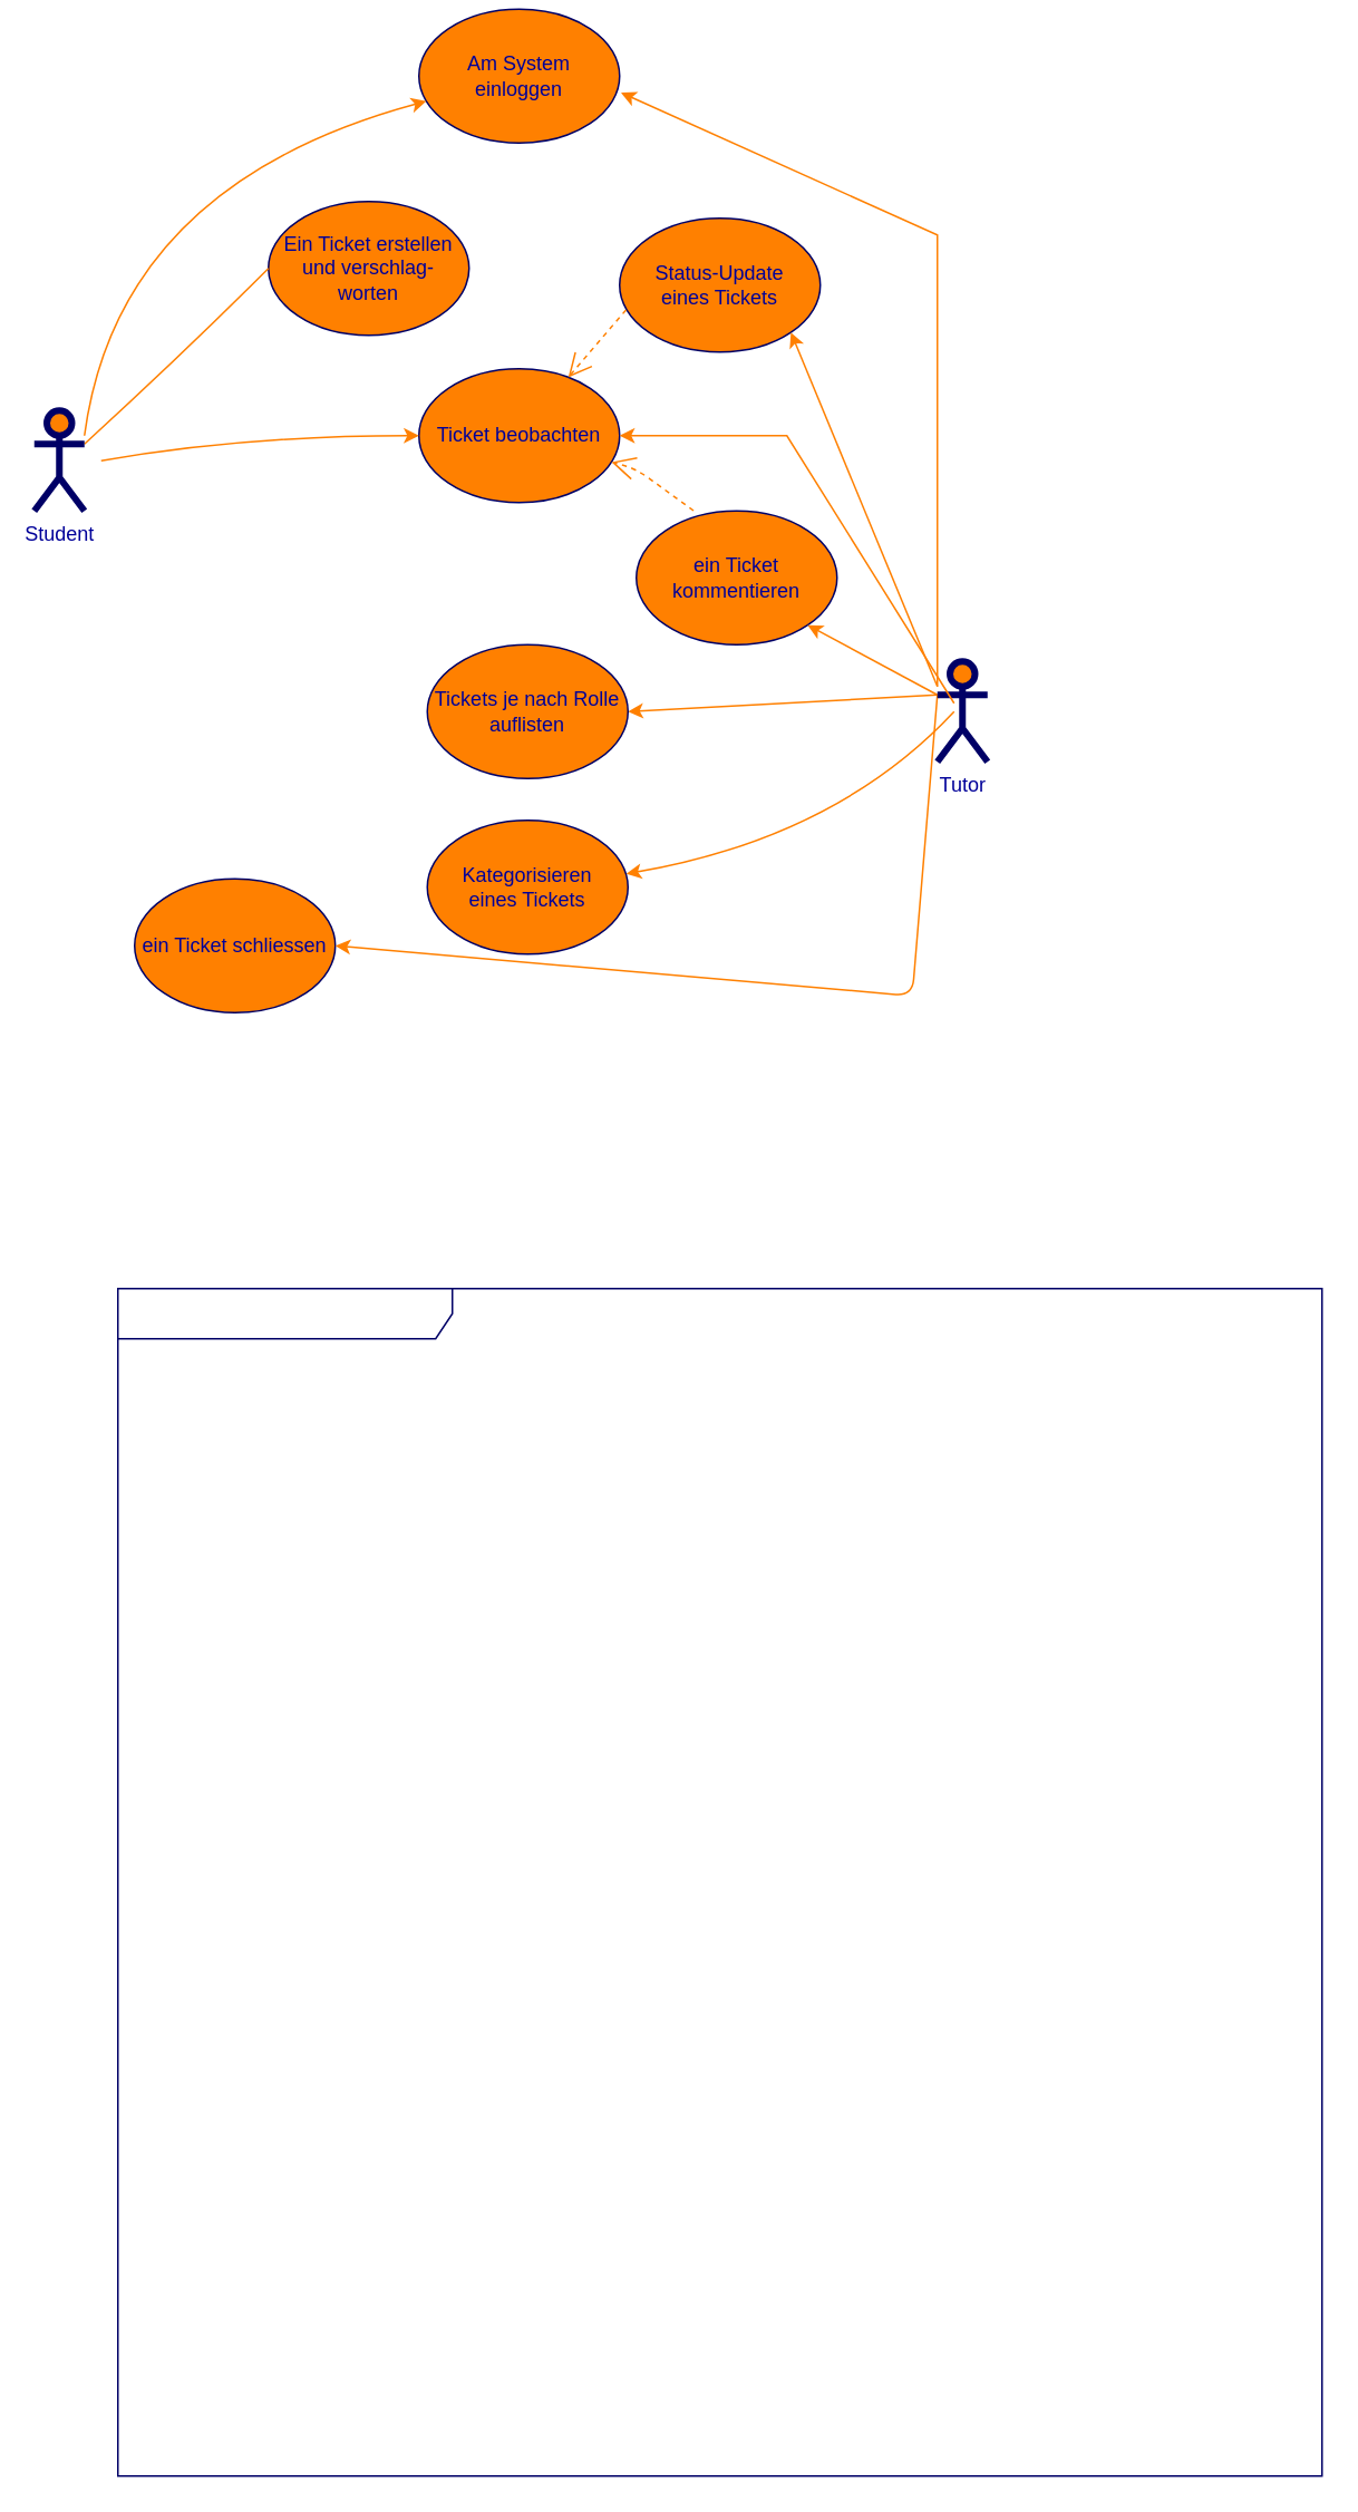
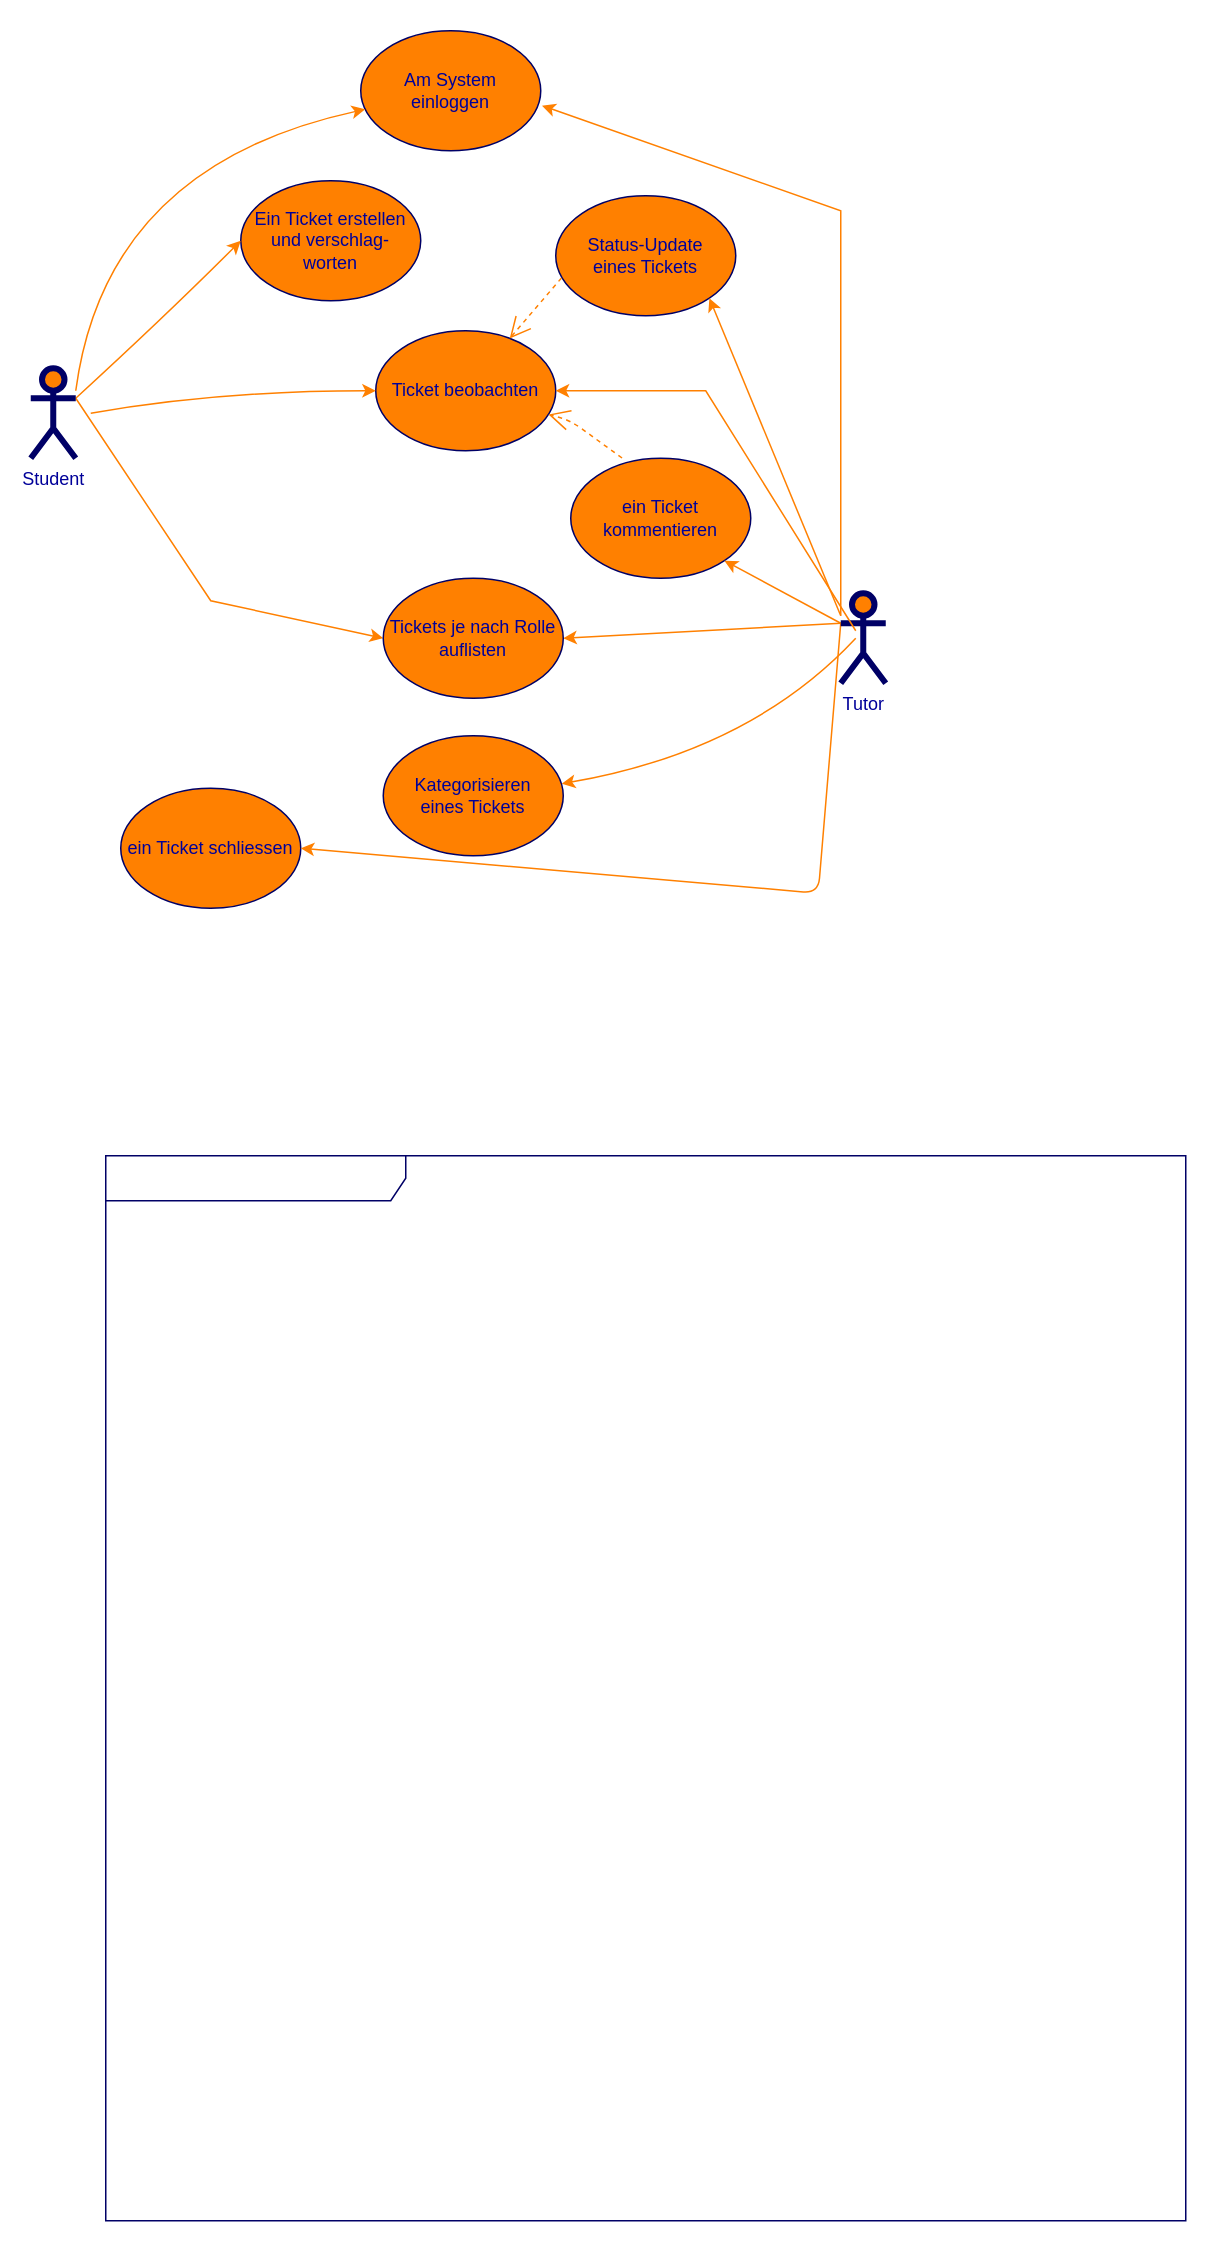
- <mxCell id="16" value="&lt;div&gt;Am System&lt;/div&gt;&lt;div&gt;einloggen&lt;br&gt;&lt;/div&gt;" style="ellipse;whiteSpace=wrap;html=1;fillColor=#FF8000;strokeColor=#000066;fontColor=#000099;" vertex="1" parent="1"><mxGeometry x="250" y="5" width="120" height="80" as="geometry" /></mxCell>
+ <mxCell id="16" value="&lt;div&gt;Am System&lt;/div&gt;&lt;div&gt;einloggen&lt;br&gt;&lt;/div&gt;" style="ellipse;whiteSpace=wrap;html=1;fillColor=#FF8000;strokeColor=#000066;fontColor=#000099;" vertex="1" parent="1"><mxGeometry x="240" y="20" width="120" height="80" as="geometry" /></mxCell>
- <mxCell id="8" style="html=1;exitX=1;exitY=0.333;exitPerimeter=0;entryX=0;entryY=0.5;jettySize=auto;orthogonalLoop=1;fillColor=#f8cecc;strokeColor=#FF8000;curved=1;fontColor=#000099;endArrow=none;" parent="1" source="10" target="2" edge="1"><mxGeometry relative="1" as="geometry"><Array as="points"><mxPoint x="110" y="210" /></Array></mxGeometry></mxCell>
+ <mxCell id="8" style="html=1;exitX=1;exitY=0.333;exitPerimeter=0;entryX=0;entryY=0.5;jettySize=auto;orthogonalLoop=1;fillColor=#f8cecc;strokeColor=#FF8000;curved=1;fontColor=#000099;" parent="1" source="10" target="2" edge="1"><mxGeometry relative="1" as="geometry"><Array as="points"><mxPoint x="110" y="210" /></Array></mxGeometry></mxCell>
+ <mxCell id="9" style="rounded=0;html=1;exitX=1;exitY=0.333;exitPerimeter=0;entryX=0;entryY=0.5;jettySize=auto;orthogonalLoop=1;fontColor=#000099;strokeColor=#FF8000;" parent="1" source="10" target="20" edge="1"><mxGeometry relative="1" as="geometry"><Array as="points"><mxPoint x="140" y="400" /></Array></mxGeometry></mxCell>
